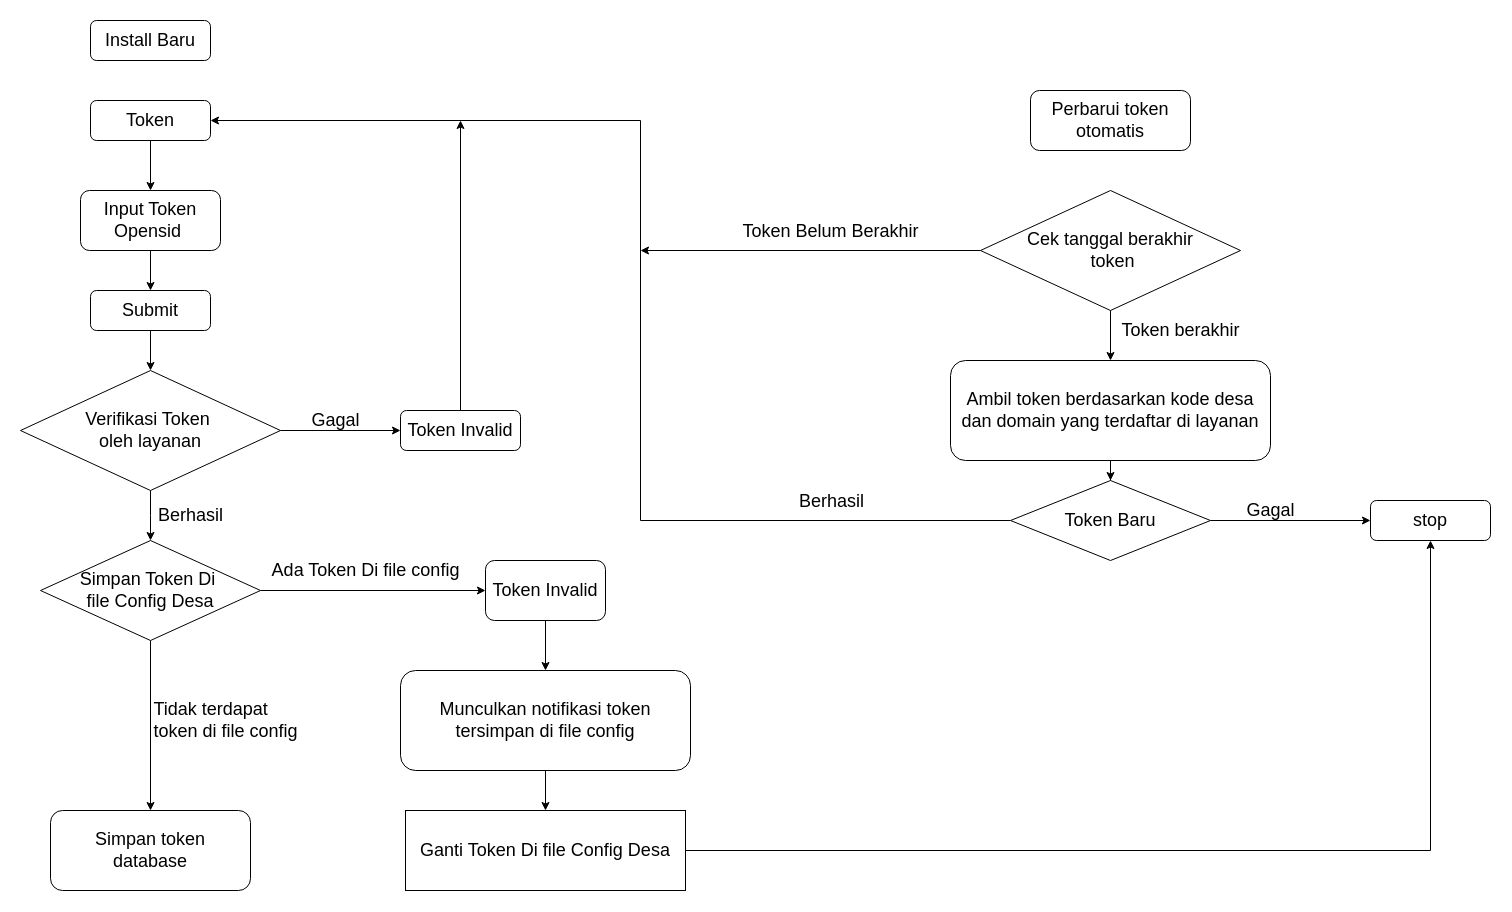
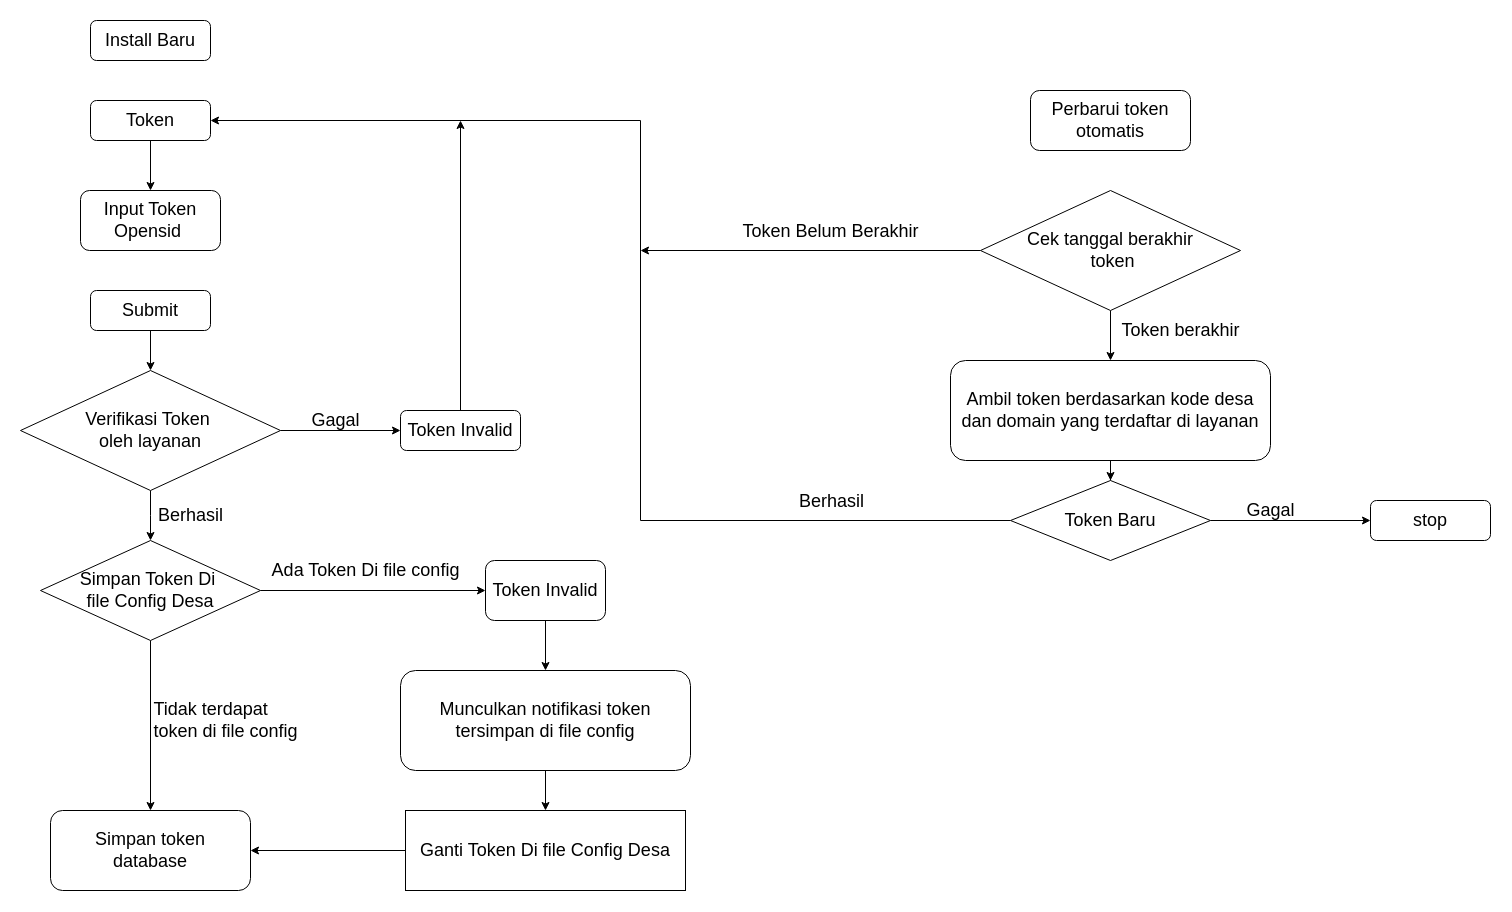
- <mxCell id="4" style="edgeStyle=none;rounded=0;orthogonalLoop=1;jettySize=auto;html=1;exitX=0.5;exitY=1;exitDx=0;exitDy=0;" parent="1" source="5" target="12" edge="1"><mxGeometry relative="1" as="geometry" /></mxCell>
- <mxCell id="19" style="edgeStyle=orthogonalEdgeStyle;rounded=0;orthogonalLoop=1;jettySize=auto;html=1;" parent="1" source="20" target="38" edge="1"><mxGeometry relative="1" as="geometry" /></mxCell>
+ <mxCell id="19" style="edgeStyle=orthogonalEdgeStyle;rounded=0;orthogonalLoop=1;jettySize=auto;html=1;entryX=1;entryY=0.5;entryDx=0;entryDy=0;" parent="1" source="20" target="18" edge="1"><mxGeometry relative="1" as="geometry" /></mxCell>
